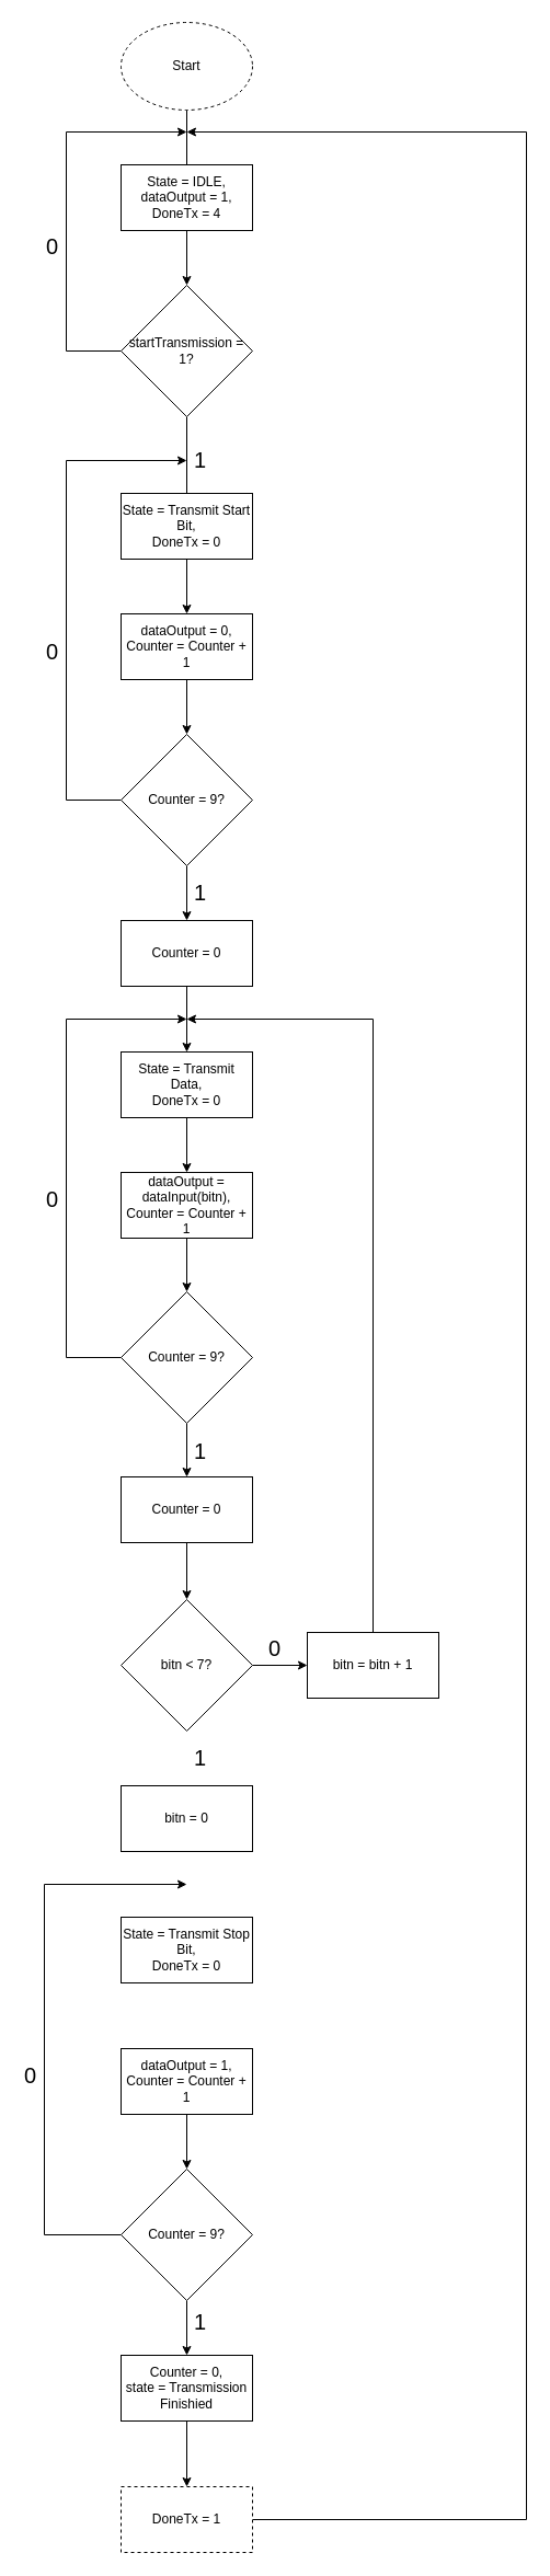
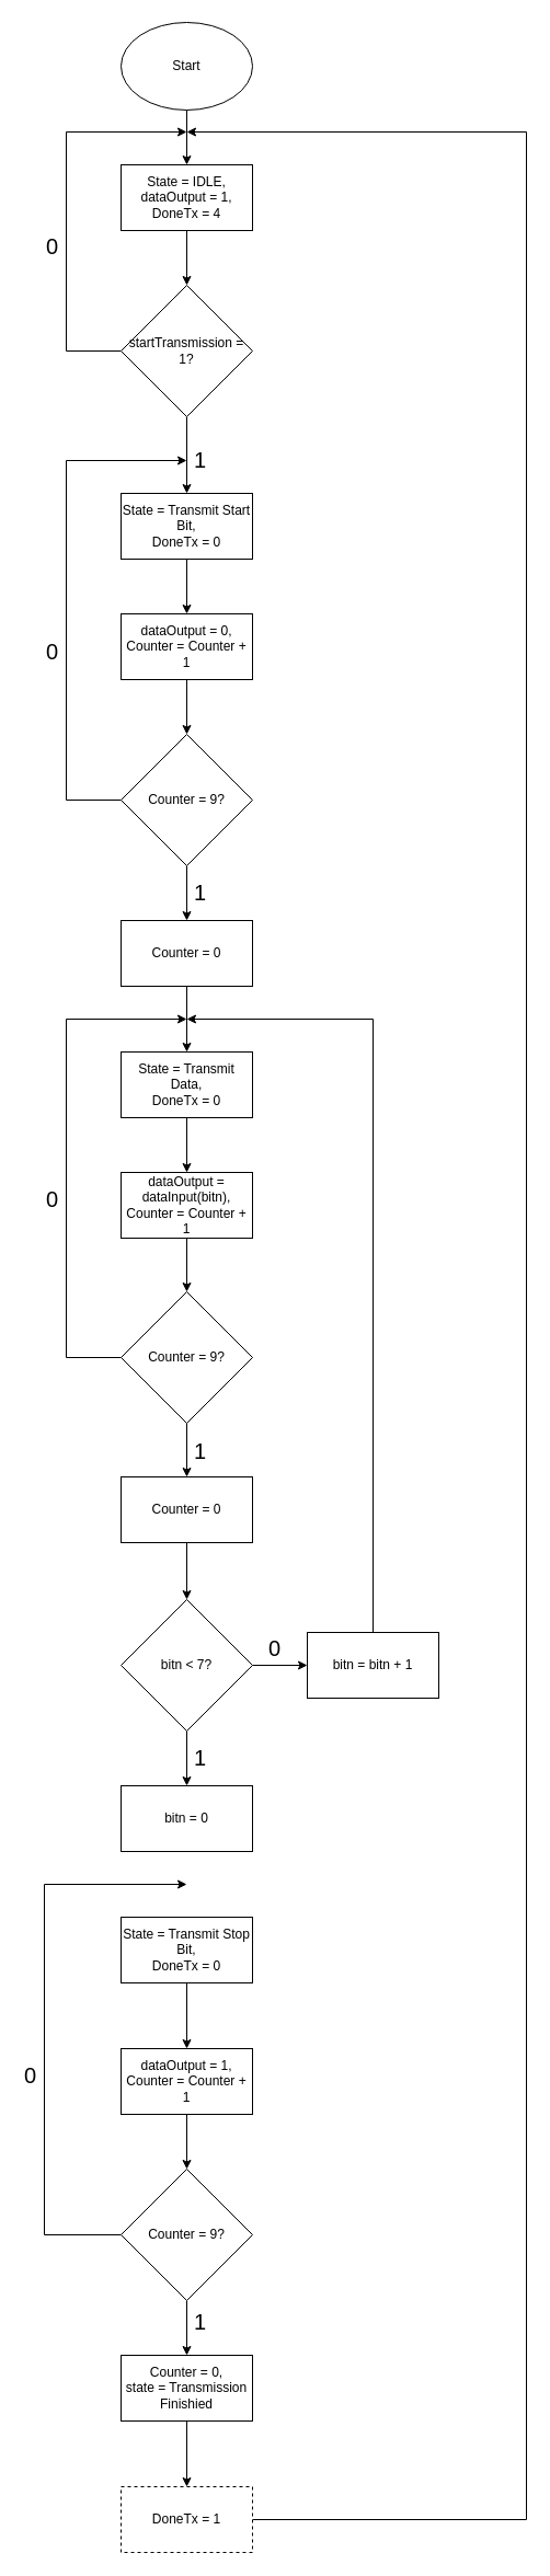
- <mxCell id="3" value="Start" style="ellipse;whiteSpace=wrap;html=1;dashed=1;" vertex="1" parent="1"><mxGeometry x="110" y="20" width="120" height="80" as="geometry" /></mxCell>
+ <mxCell id="3" value="Start" style="ellipse;whiteSpace=wrap;html=1;" vertex="1" parent="1"><mxGeometry x="110" y="20" width="120" height="80" as="geometry" /></mxCell>
- <mxCell id="2" style="edgeStyle=orthogonalEdgeStyle;rounded=0;orthogonalLoop=1;jettySize=auto;html=1;exitX=0.5;exitY=1;exitDx=0;exitDy=0;entryX=0.5;entryY=0;entryDx=0;entryDy=0;endArrow=none;" edge="1" parent="1" source="3" target="5"><mxGeometry relative="1" as="geometry" /></mxCell>
+ <mxCell id="2" style="edgeStyle=orthogonalEdgeStyle;rounded=0;orthogonalLoop=1;jettySize=auto;html=1;exitX=0.5;exitY=1;exitDx=0;exitDy=0;entryX=0.5;entryY=0;entryDx=0;entryDy=0;" edge="1" parent="1" source="3" target="5"><mxGeometry relative="1" as="geometry" /></mxCell>
- <mxCell id="7" style="edgeStyle=orthogonalEdgeStyle;rounded=0;orthogonalLoop=1;jettySize=auto;html=1;exitX=0.5;exitY=1;exitDx=0;exitDy=0;entryX=0.5;entryY=0;entryDx=0;entryDy=0;endArrow=none;" edge="1" parent="1" source="8" target="10"><mxGeometry relative="1" as="geometry" /></mxCell>
+ <mxCell id="7" style="edgeStyle=orthogonalEdgeStyle;rounded=0;orthogonalLoop=1;jettySize=auto;html=1;exitX=0.5;exitY=1;exitDx=0;exitDy=0;entryX=0.5;entryY=0;entryDx=0;entryDy=0;" edge="1" parent="1" source="8" target="10"><mxGeometry relative="1" as="geometry" /></mxCell>
+ <mxCell id="26" style="edgeStyle=orthogonalEdgeStyle;rounded=0;orthogonalLoop=1;jettySize=auto;html=1;exitX=0.5;exitY=1;exitDx=0;exitDy=0;entryX=0.5;entryY=0;entryDx=0;entryDy=0;" edge="1" parent="1" source="28" target="31"><mxGeometry relative="1" as="geometry" /></mxCell>
+ <mxCell id="41" value="" style="edgeStyle=orthogonalEdgeStyle;rounded=0;orthogonalLoop=1;jettySize=auto;html=1;" edge="1" parent="1" source="42" target="33"><mxGeometry relative="1" as="geometry" /></mxCell>
